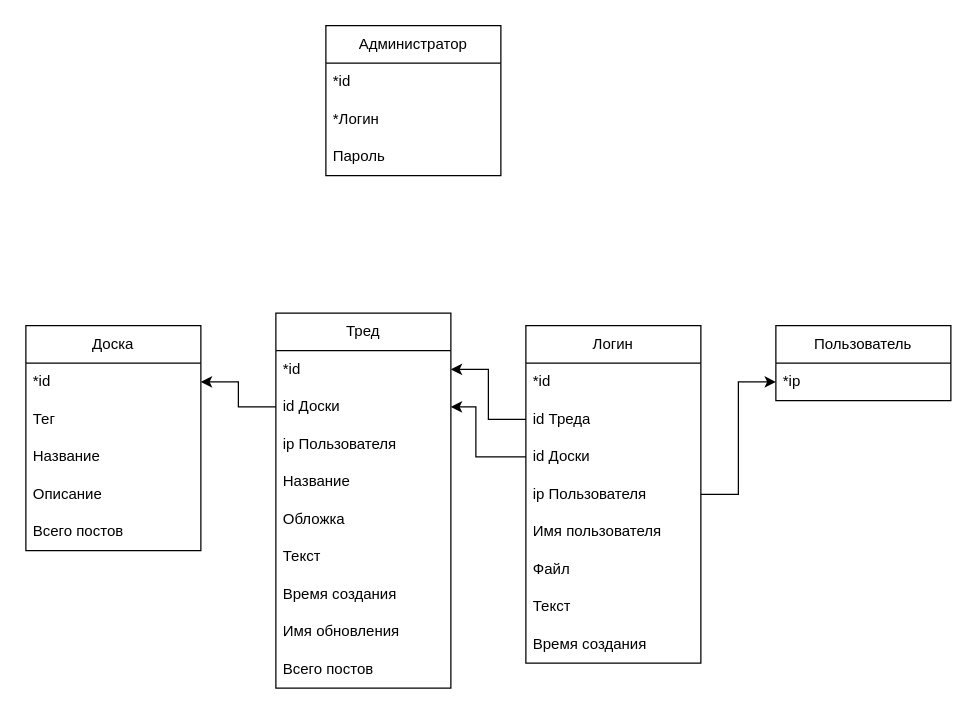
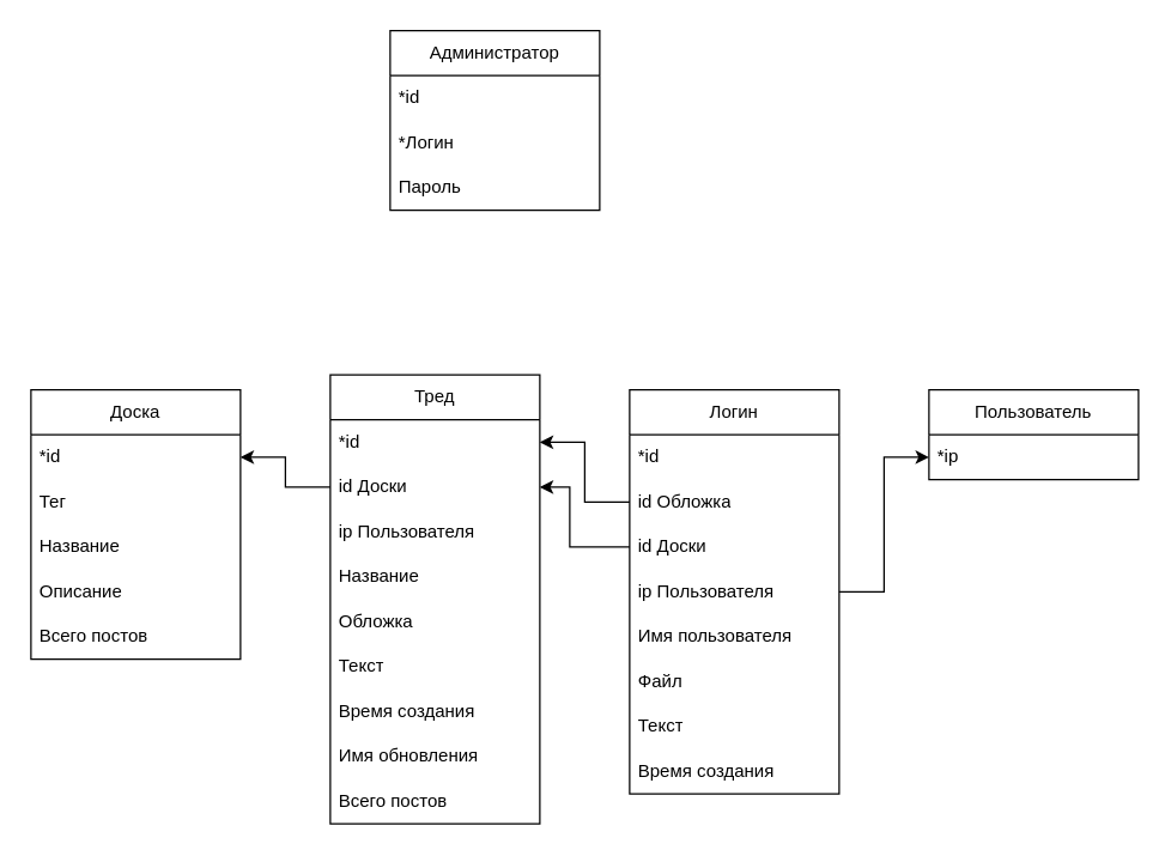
- <mxCell id="20" value="id Треда" style="text;strokeColor=none;fillColor=none;align=left;verticalAlign=middle;spacingLeft=4;spacingRight=4;overflow=hidden;points=[[0,0.5],[1,0.5]];portConstraint=eastwest;rotatable=0;whiteSpace=wrap;html=1;" parent="18" vertex="1"><mxGeometry y="60" width="140" height="30" as="geometry" /></mxCell>
+ <mxCell id="20" value="id Обложка" style="text;strokeColor=none;fillColor=none;align=left;verticalAlign=middle;spacingLeft=4;spacingRight=4;overflow=hidden;points=[[0,0.5],[1,0.5]];portConstraint=eastwest;rotatable=0;whiteSpace=wrap;html=1;" parent="18" vertex="1"><mxGeometry y="60" width="140" height="30" as="geometry" /></mxCell>
